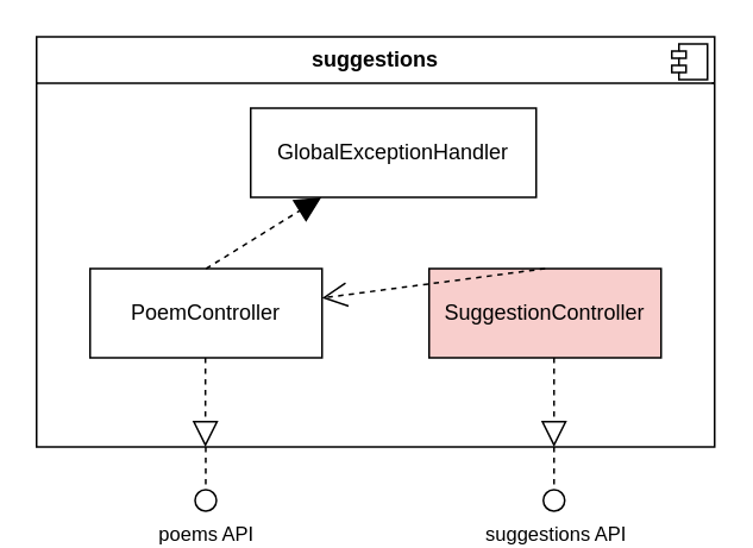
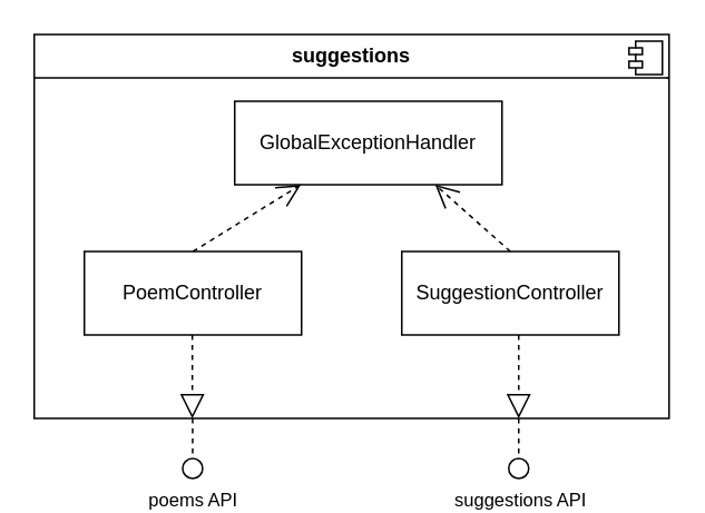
- <mxCell id="8" value="" style="edgeStyle=none;html=1;endArrow=block;endSize=12;dashed=1;verticalAlign=bottom;rounded=0;exitX=0.5;exitY=0;exitDx=0;exitDy=0;" parent="1" source="7" target="10" edge="1"><mxGeometry width="160" relative="1" as="geometry"><mxPoint x="210" y="185" as="sourcePoint" /><mxPoint x="135" y="110" as="targetPoint" /></mxGeometry></mxCell>
+ <mxCell id="8" value="" style="edgeStyle=none;html=1;endArrow=open;endSize=12;dashed=1;verticalAlign=bottom;rounded=0;exitX=0.5;exitY=0;exitDx=0;exitDy=0;" parent="1" source="7" target="10" edge="1"><mxGeometry width="160" relative="1" as="geometry"><mxPoint x="210" y="185" as="sourcePoint" /><mxPoint x="135" y="110" as="targetPoint" /></mxGeometry></mxCell>
- <mxCell id="11" value="" style="edgeStyle=none;html=1;endArrow=open;endSize=12;dashed=1;verticalAlign=bottom;rounded=0;exitX=0.5;exitY=0;exitDx=0;exitDy=0;" parent="1" source="9" target="7" edge="1"><mxGeometry width="160" relative="1" as="geometry"><mxPoint x="125" y="160" as="sourcePoint" /><mxPoint x="183" y="120" as="targetPoint" /></mxGeometry></mxCell>
+ <mxCell id="11" value="" style="edgeStyle=none;html=1;endArrow=open;endSize=12;dashed=1;verticalAlign=bottom;rounded=0;exitX=0.5;exitY=0;exitDx=0;exitDy=0;entryX=0.75;entryY=1;entryDx=0;entryDy=0;" parent="1" source="9" target="10" edge="1"><mxGeometry width="160" relative="1" as="geometry"><mxPoint x="125" y="160" as="sourcePoint" /><mxPoint x="183" y="120" as="targetPoint" /></mxGeometry></mxCell>
- <mxCell id="9" value="SuggestionController" style="html=1;dropTarget=0;whiteSpace=wrap;fillColor=#f8cecc;" parent="1" vertex="1"><mxGeometry x="240" y="150" width="130" height="50" as="geometry" /></mxCell>
+ <mxCell id="9" value="SuggestionController" style="html=1;dropTarget=0;whiteSpace=wrap;" parent="1" vertex="1"><mxGeometry x="240" y="150" width="130" height="50" as="geometry" /></mxCell>
